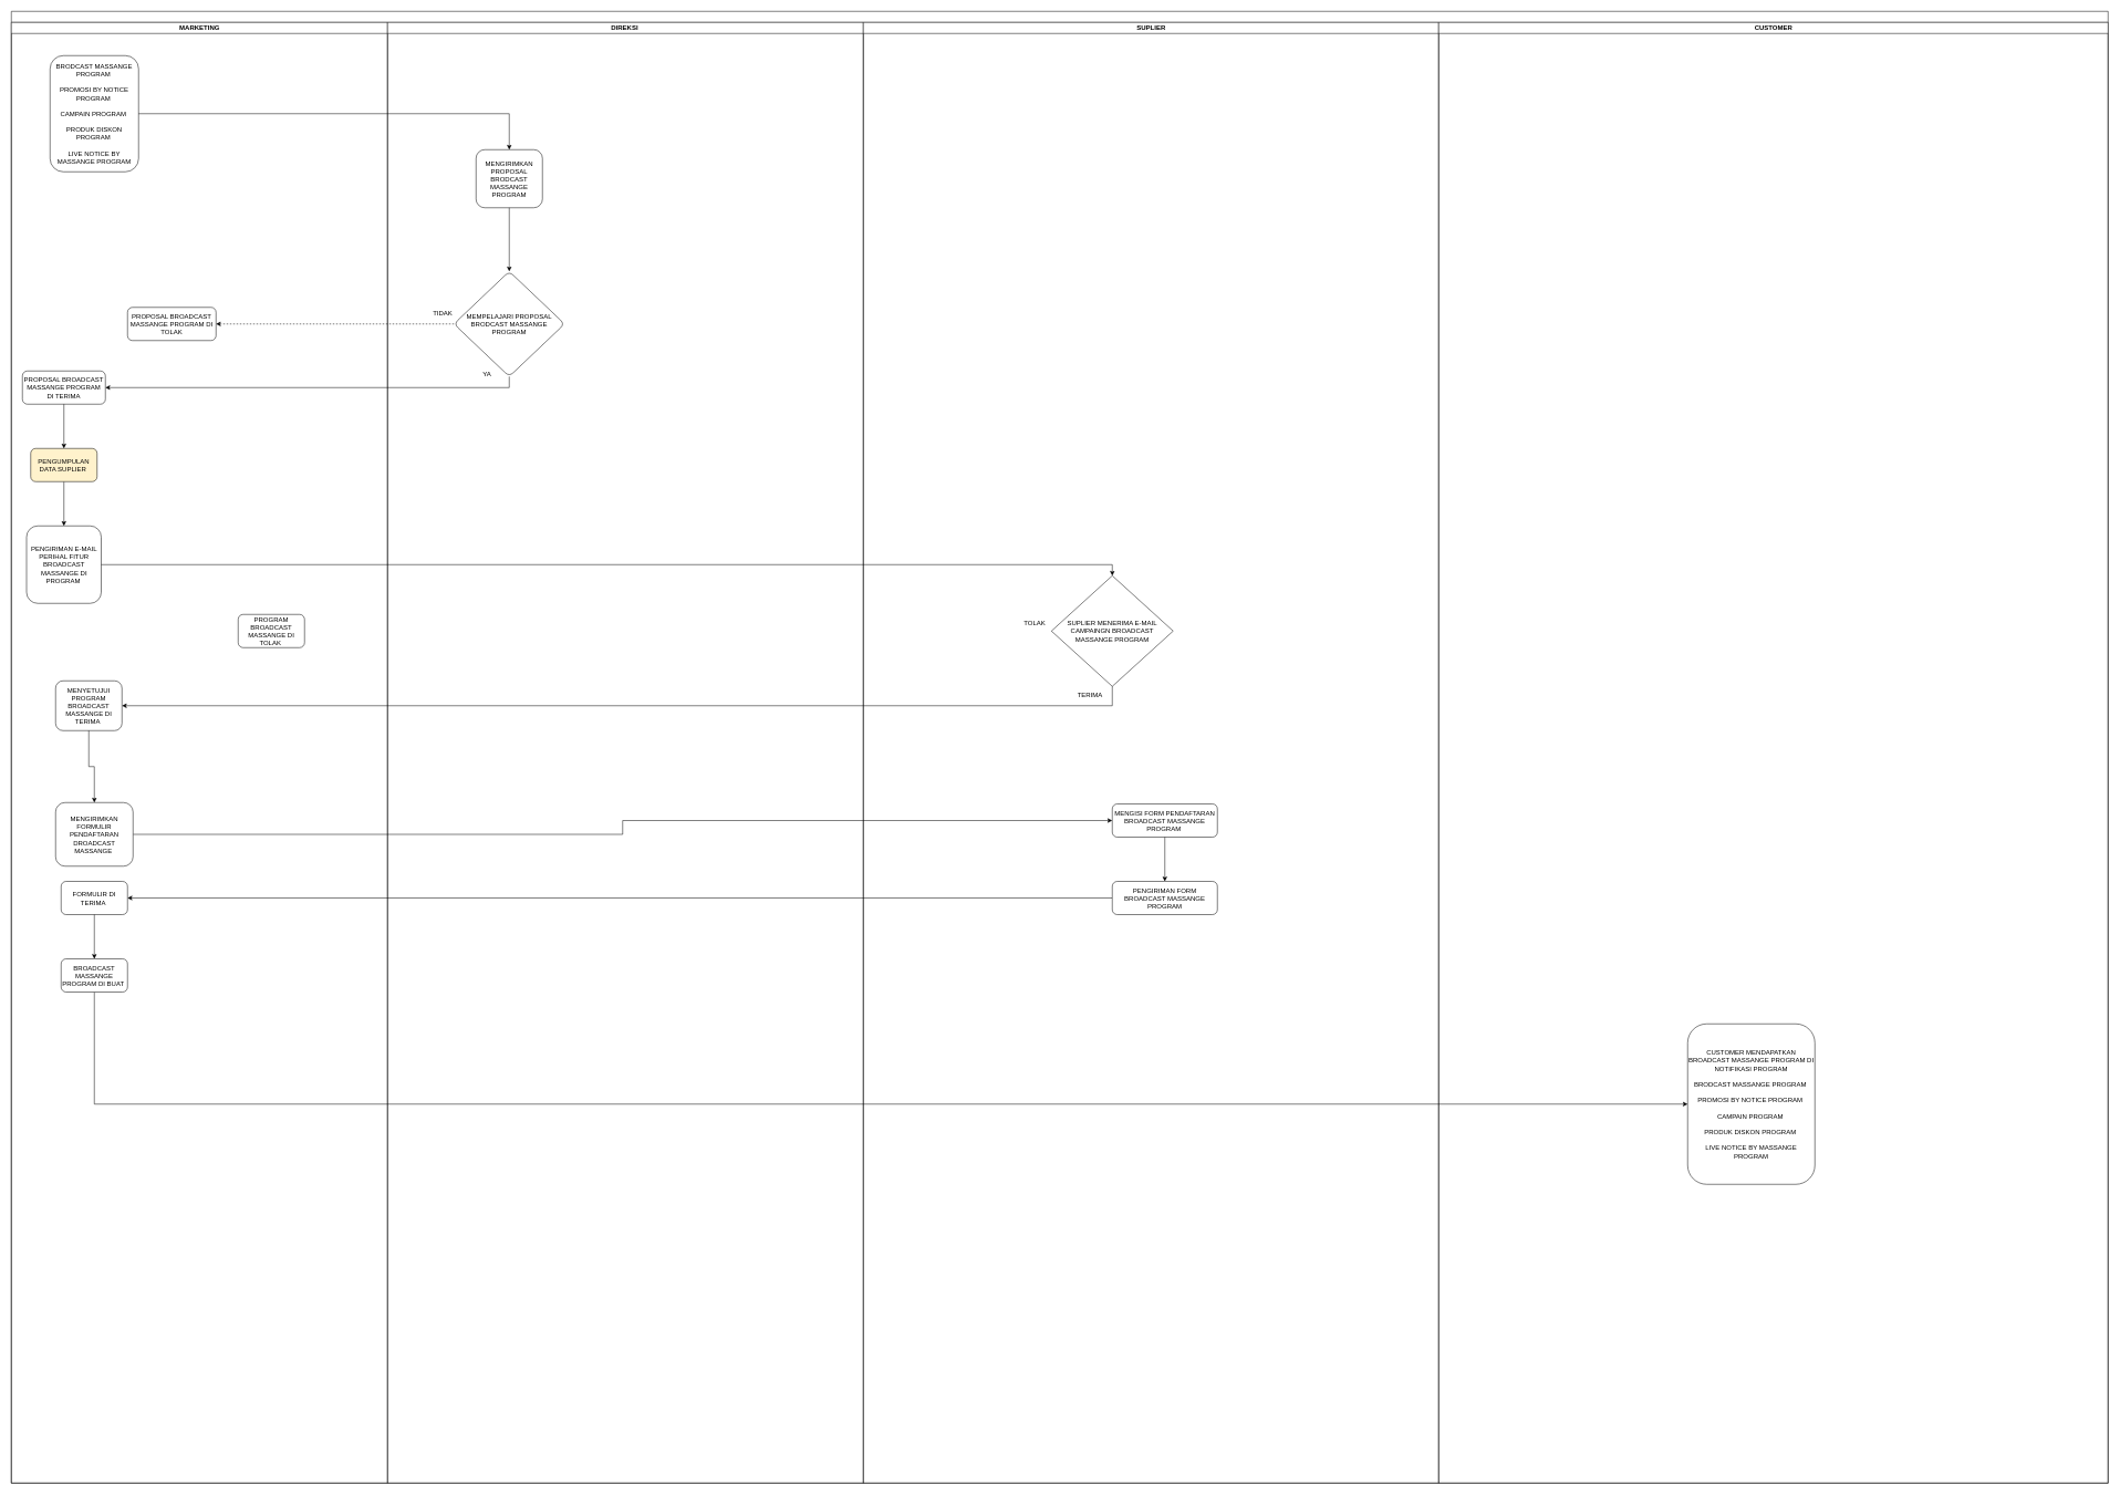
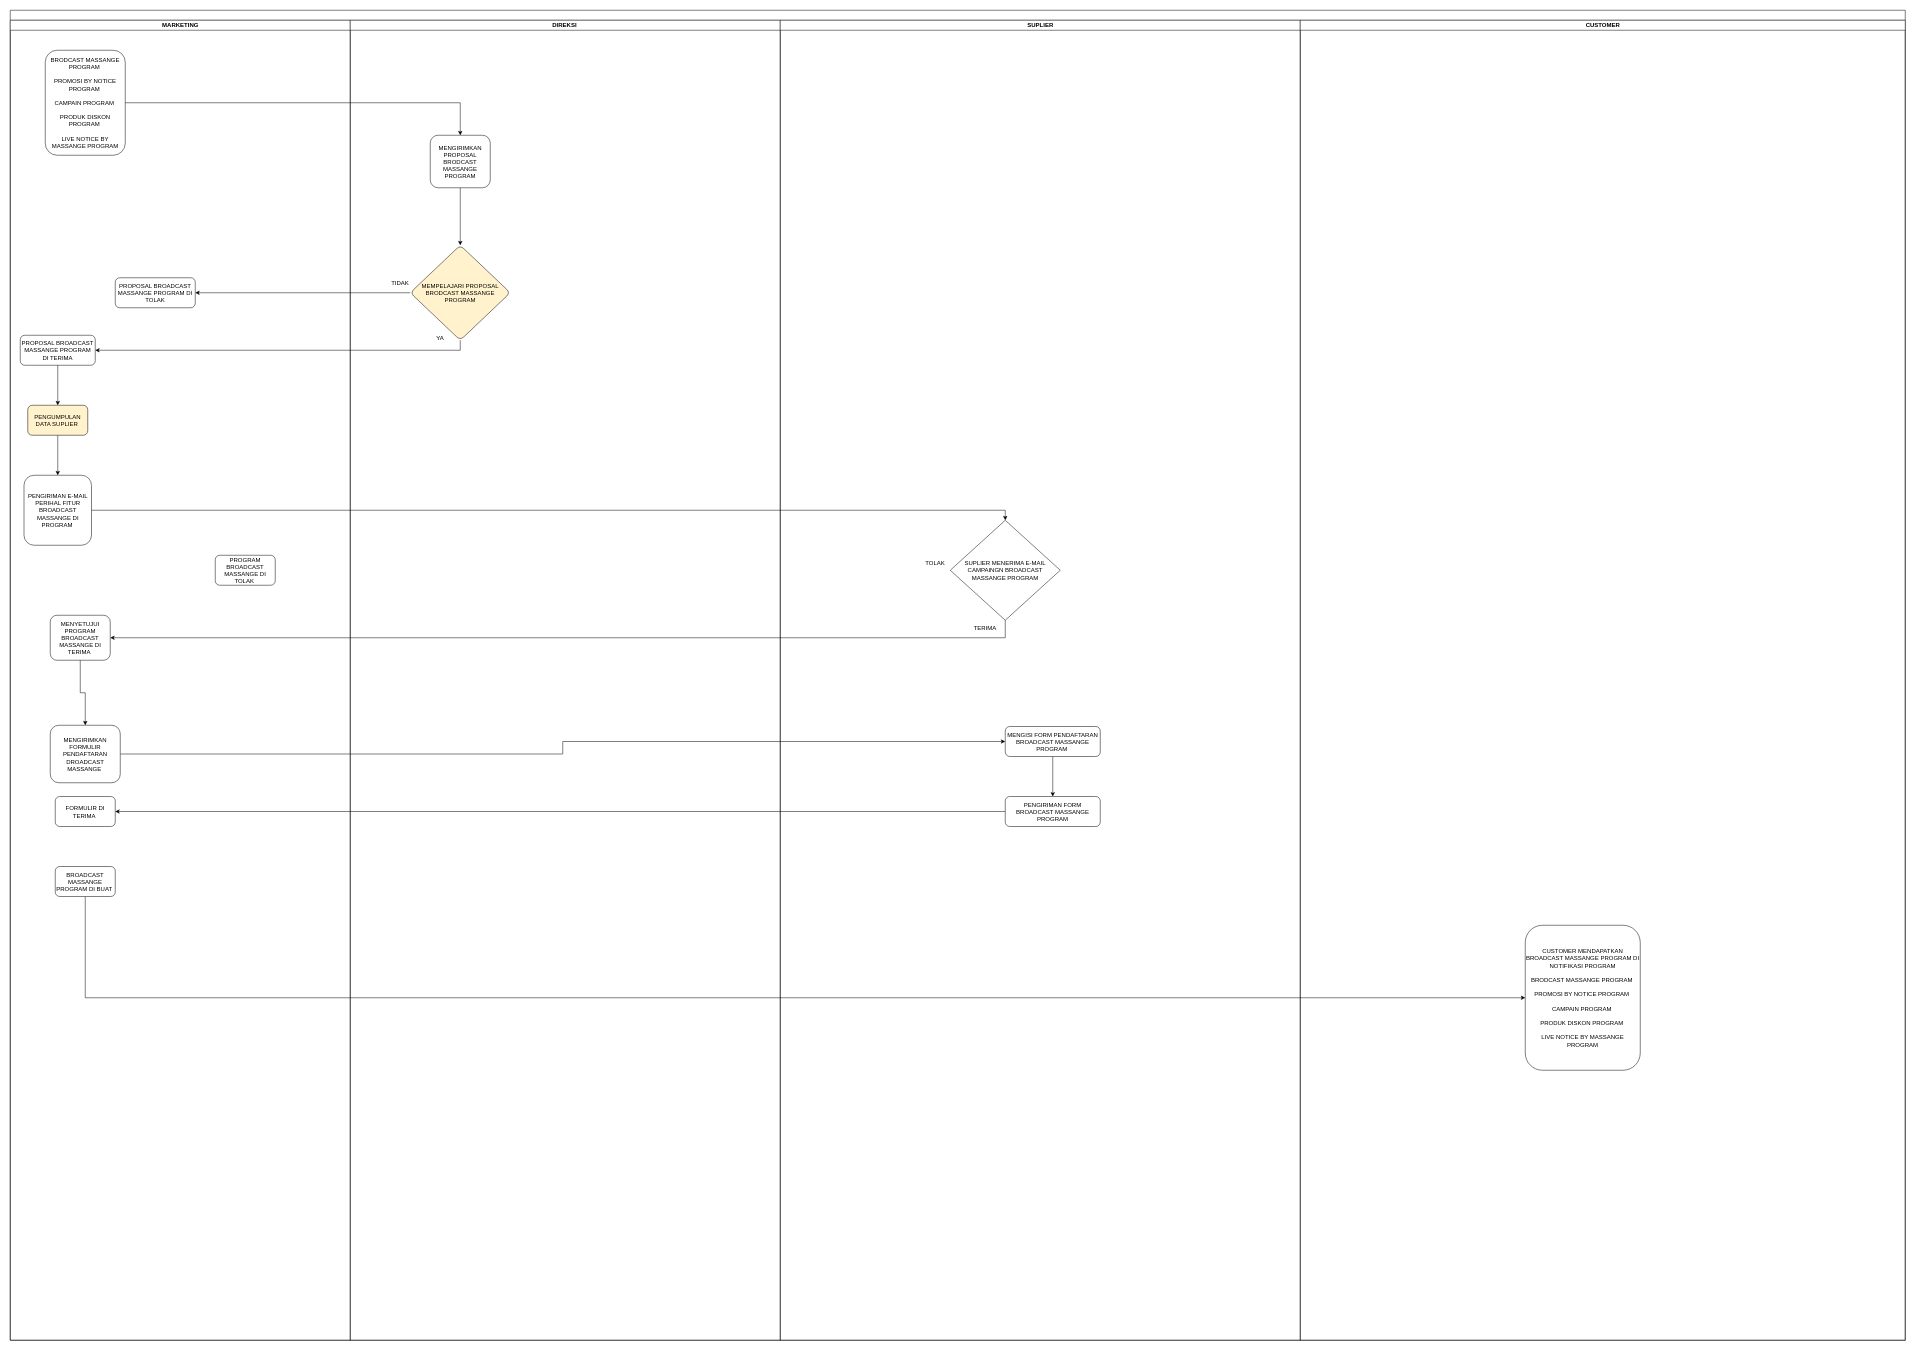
- <mxCell id="25" value="" style="edgeStyle=orthogonalEdgeStyle;rounded=0;orthogonalLoop=1;jettySize=auto;html=1;dashed=1;" edge="1" parent="2" source="15" target="6"><mxGeometry relative="1" as="geometry" /></mxCell>
+ <mxCell id="25" value="" style="edgeStyle=orthogonalEdgeStyle;rounded=0;orthogonalLoop=1;jettySize=auto;html=1;" edge="1" parent="2" source="15" target="6"><mxGeometry relative="1" as="geometry" /></mxCell>
- <mxCell id="15" value="MEMPELAJARI PROPOSAL BRODCAST MASSANGE PROGRAM" style="rhombus;whiteSpace=wrap;html=1;rounded=1;" vertex="1" parent="11"><mxGeometry x="120" y="450" width="200" height="190" as="geometry" /></mxCell>
+ <mxCell id="15" value="MEMPELAJARI PROPOSAL BRODCAST MASSANGE PROGRAM" style="rhombus;whiteSpace=wrap;html=1;rounded=1;fillColor=#fff2cc;" vertex="1" parent="11"><mxGeometry x="120" y="450" width="200" height="190" as="geometry" /></mxCell>
- <mxCell id="40" value="" style="edgeStyle=orthogonalEdgeStyle;rounded=0;orthogonalLoop=1;jettySize=auto;html=1;" edge="1" parent="1" source="10" target="39"><mxGeometry relative="1" as="geometry" /></mxCell>
